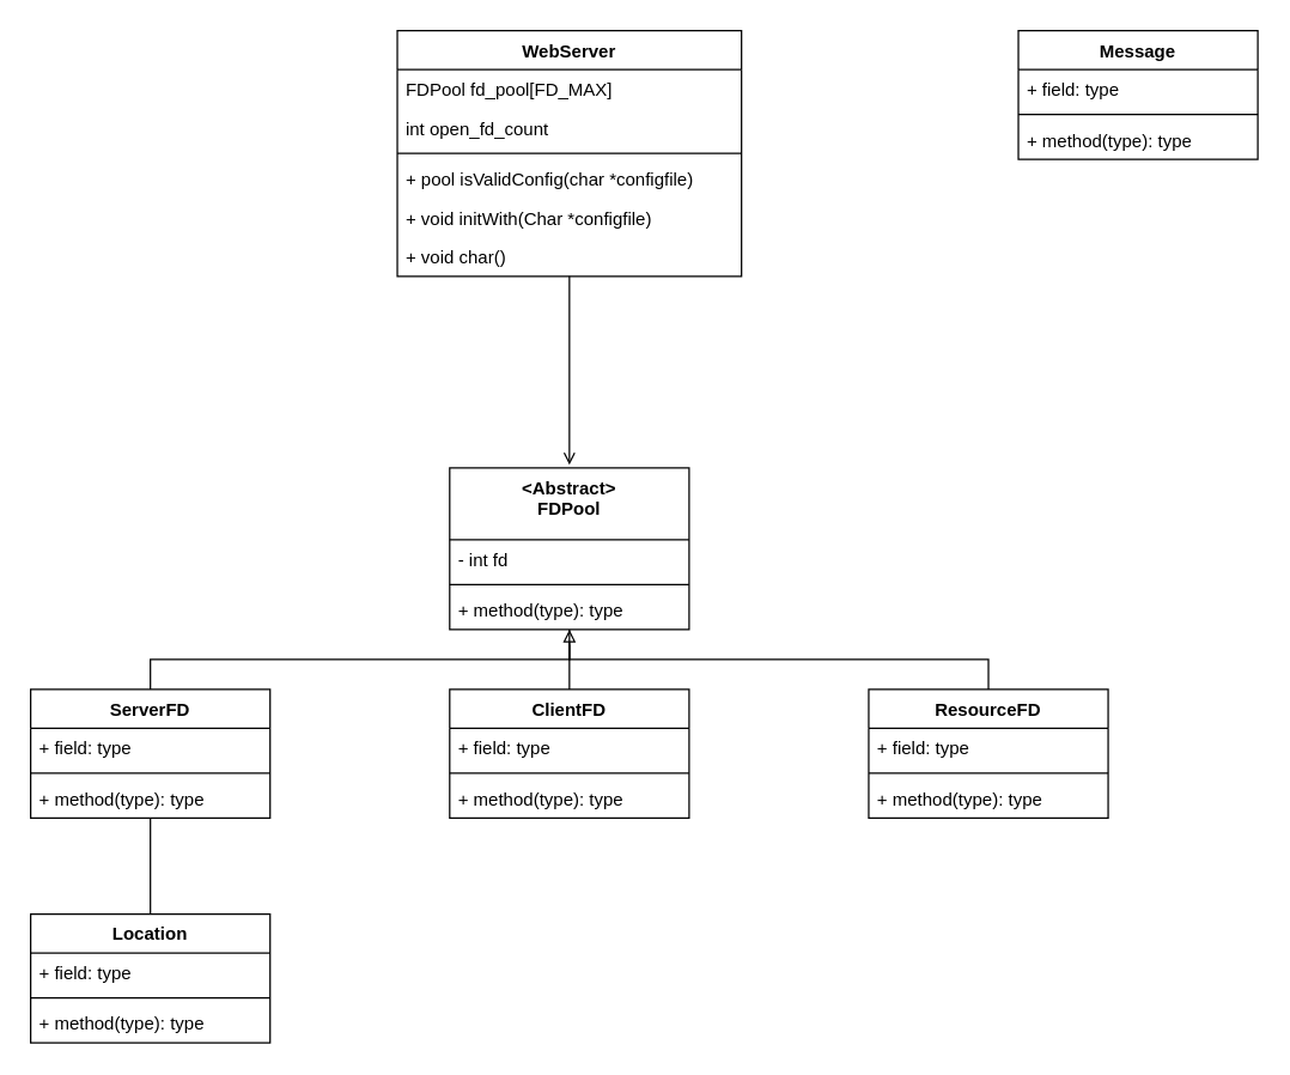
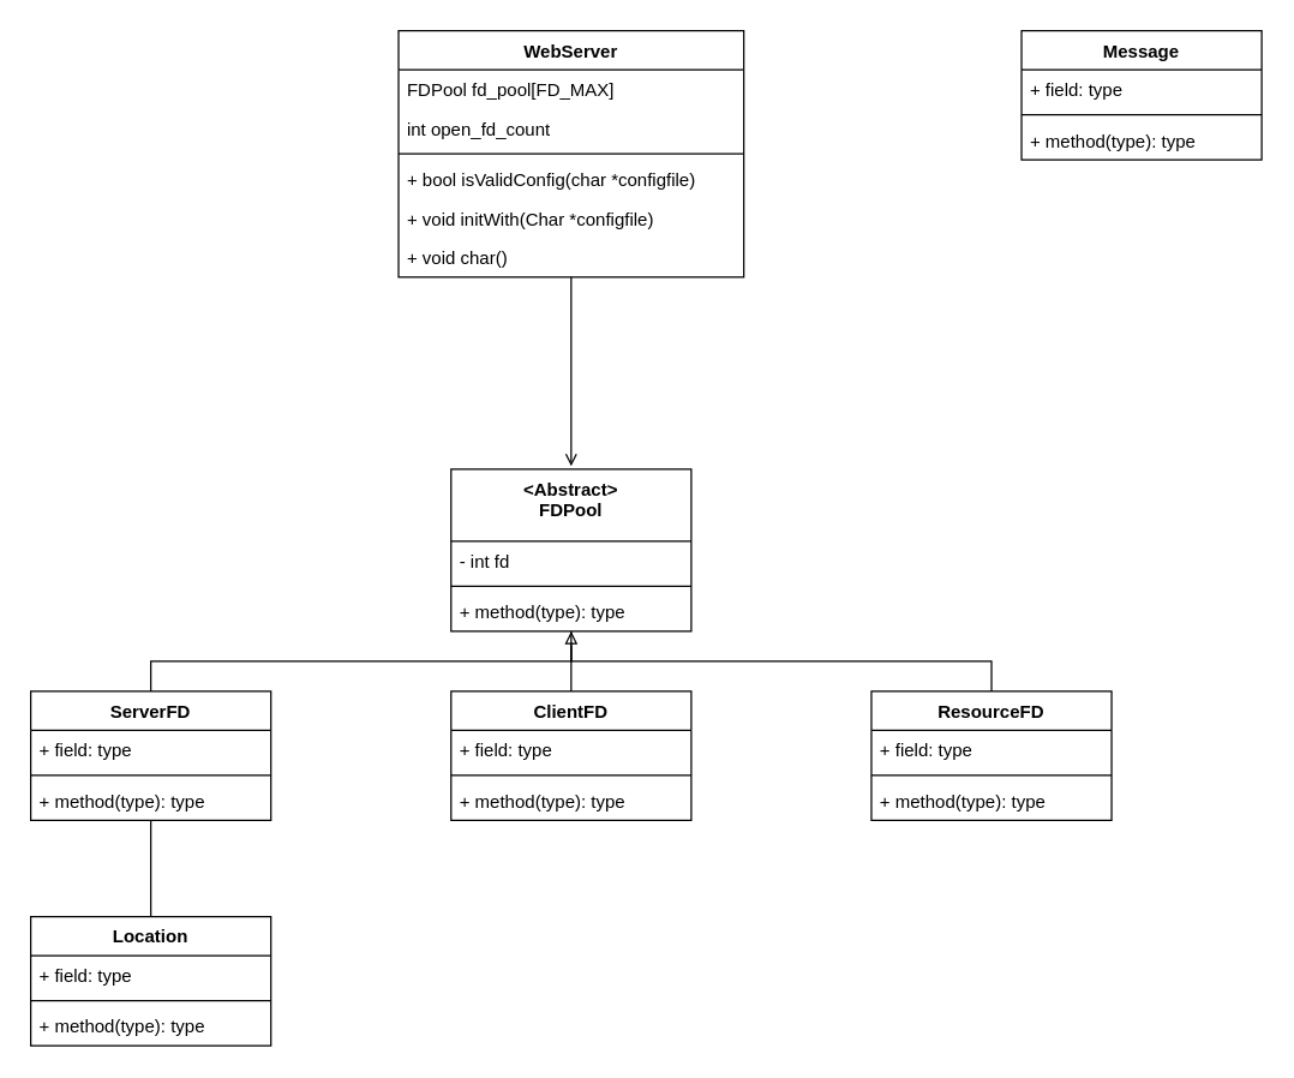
- <mxCell id="7" value="+ pool isValidConfig(char *configfile)" style="text;strokeColor=none;fillColor=none;align=left;verticalAlign=top;spacingLeft=4;spacingRight=4;overflow=hidden;rotatable=0;points=[[0,0.5],[1,0.5]];portConstraint=eastwest;" parent="3" vertex="1"><mxGeometry y="86" width="230" height="26" as="geometry" /></mxCell>
+ <mxCell id="7" value="+ bool isValidConfig(char *configfile)" style="text;strokeColor=none;fillColor=none;align=left;verticalAlign=top;spacingLeft=4;spacingRight=4;overflow=hidden;rotatable=0;points=[[0,0.5],[1,0.5]];portConstraint=eastwest;" parent="3" vertex="1"><mxGeometry y="86" width="230" height="26" as="geometry" /></mxCell>
